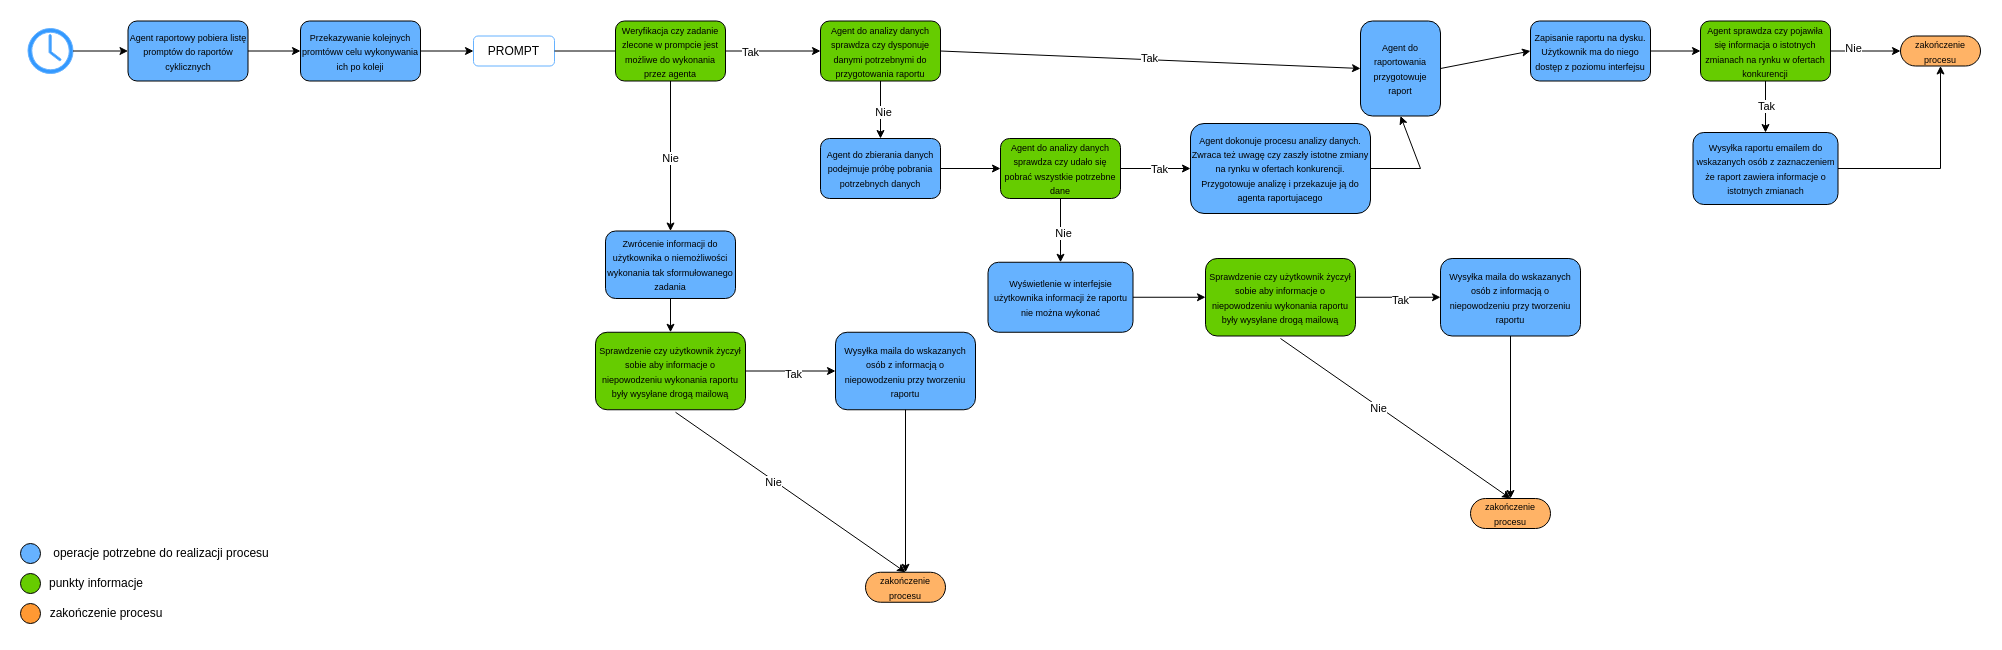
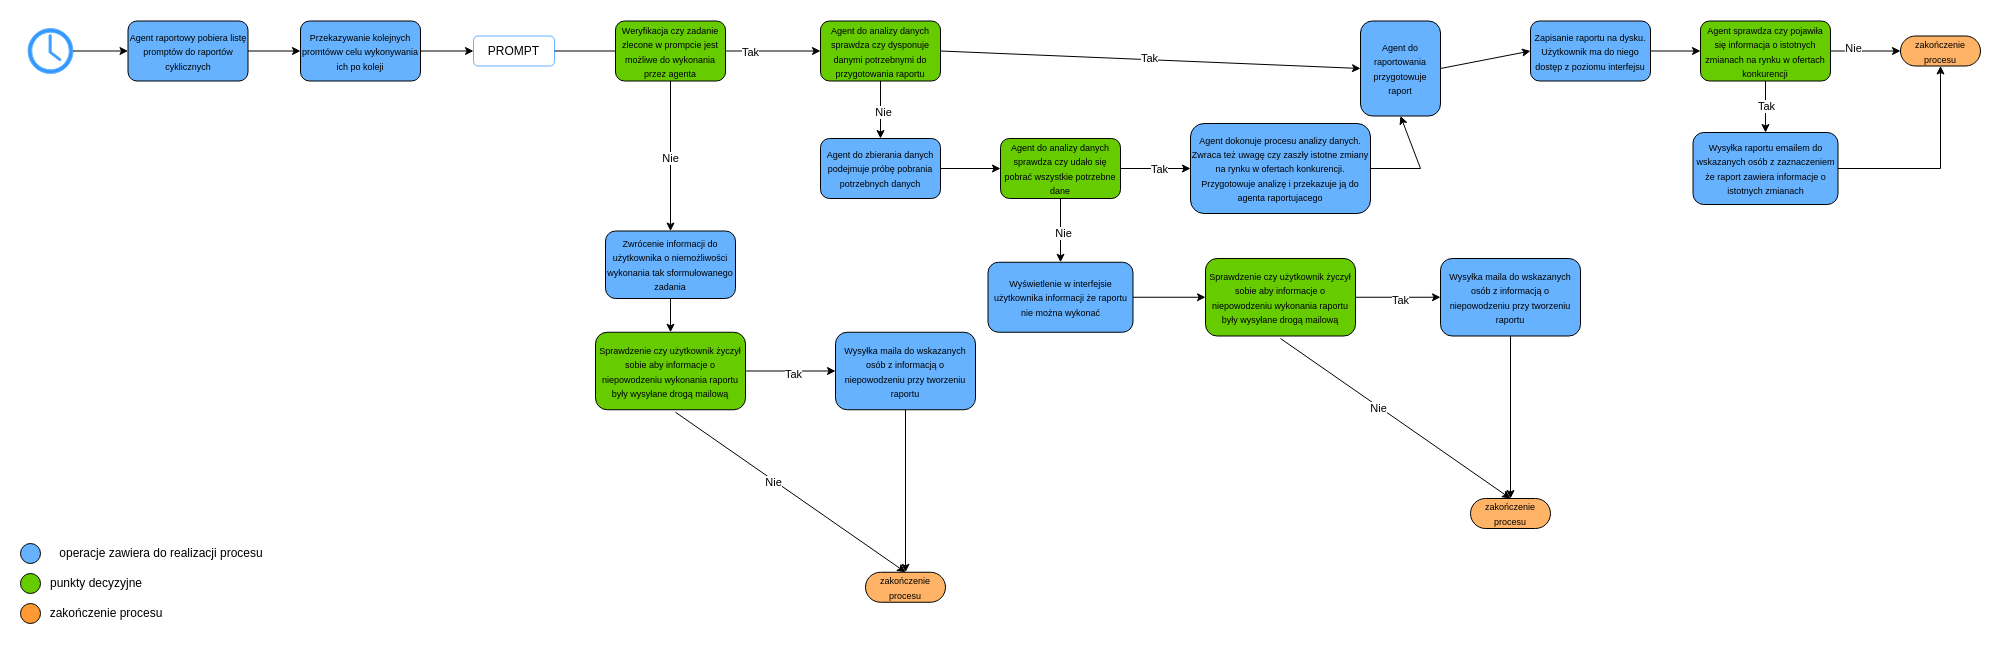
- <mxCell id="48" value="operacje potrzebne do realizacji procesu" style="text;html=1;align=center;verticalAlign=middle;whiteSpace=wrap;rounded=0;" vertex="1" parent="1"><mxGeometry x="26" y="538" width="270" height="30" as="geometry" /></mxCell>
+ <mxCell id="48" value="operacje zawiera do realizacji procesu" style="text;html=1;align=center;verticalAlign=middle;whiteSpace=wrap;rounded=0;" vertex="1" parent="1"><mxGeometry x="26" y="538" width="270" height="30" as="geometry" /></mxCell>
- <mxCell id="49" value="punkty informacje" style="text;html=1;align=center;verticalAlign=middle;whiteSpace=wrap;rounded=0;" vertex="1" parent="1"><mxGeometry x="26" y="568" width="140" height="30" as="geometry" /></mxCell>
+ <mxCell id="49" value="punkty decyzyjne" style="text;html=1;align=center;verticalAlign=middle;whiteSpace=wrap;rounded=0;" vertex="1" parent="1"><mxGeometry x="26" y="568" width="140" height="30" as="geometry" /></mxCell>
